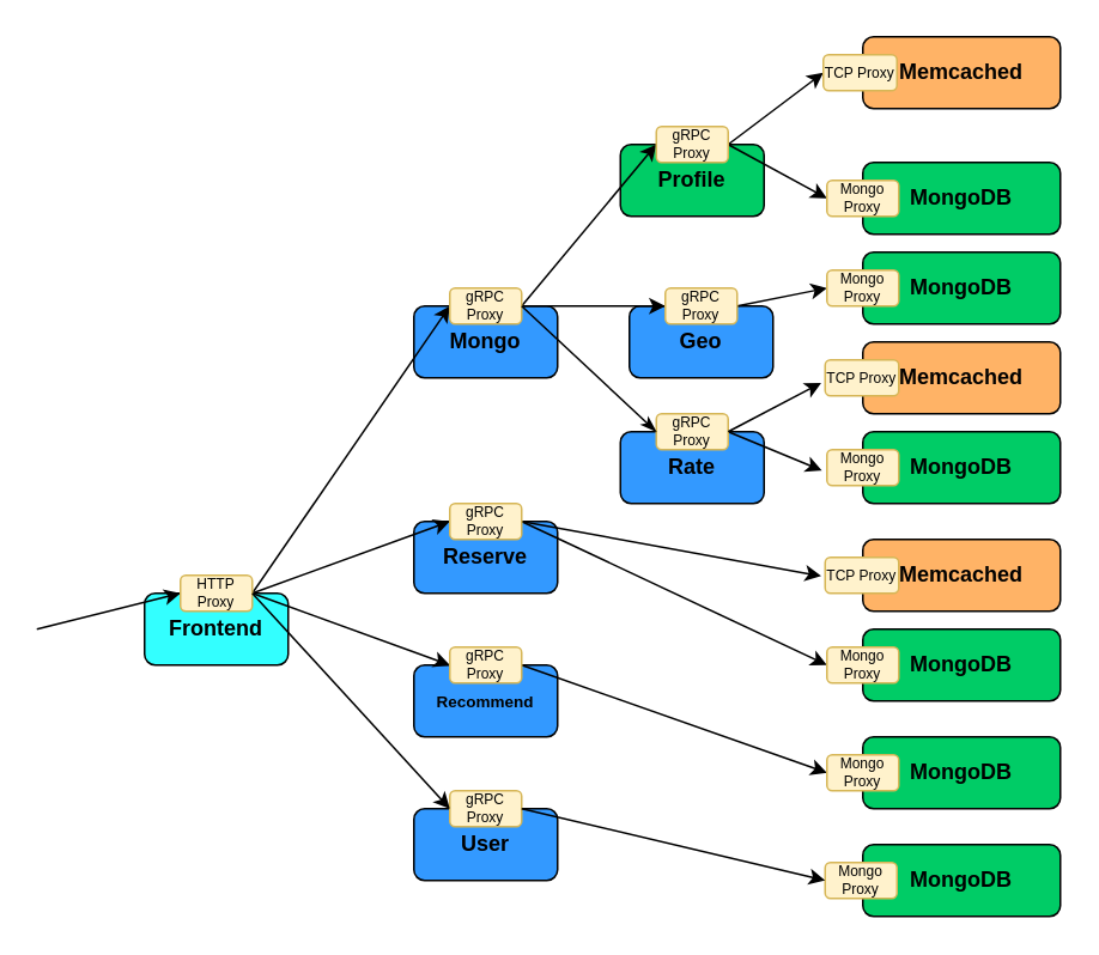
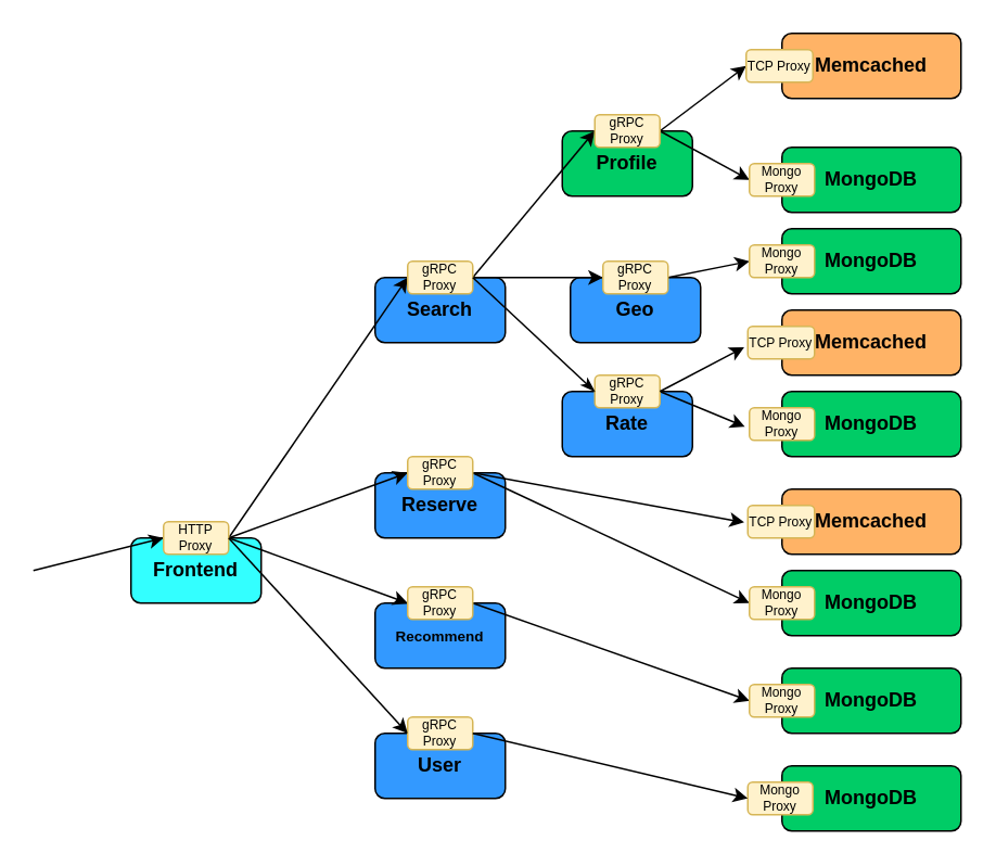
- <mxCell id="7" value="&lt;b&gt;Mongo&lt;/b&gt;" style="rounded=1;whiteSpace=wrap;html=1;fillColor=#3399FF;" parent="1" vertex="1"><mxGeometry x="230" y="170" width="80" height="40" as="geometry" /></mxCell>
+ <mxCell id="7" value="&lt;b&gt;Search&lt;/b&gt;" style="rounded=1;whiteSpace=wrap;html=1;fillColor=#3399FF;" parent="1" vertex="1"><mxGeometry x="230" y="170" width="80" height="40" as="geometry" /></mxCell>
